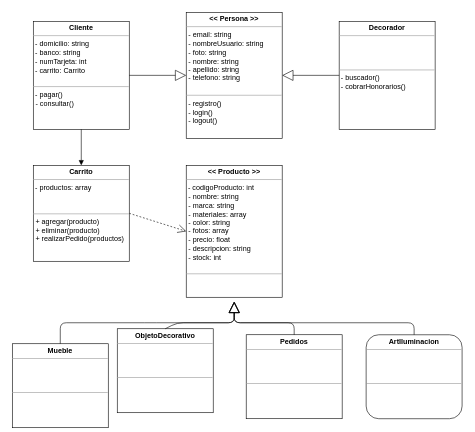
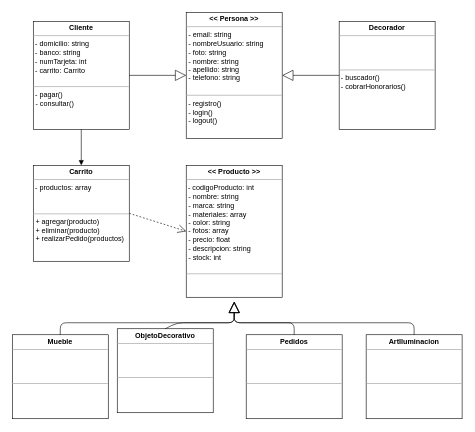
- <mxCell id="10" value="&lt;p style=&quot;margin: 0px ; margin-top: 4px ; text-align: center&quot;&gt;&lt;b&gt;ArtIluminacion&lt;/b&gt;&lt;/p&gt;&lt;hr size=&quot;1&quot;&gt;&lt;p style=&quot;margin: 0px ; margin-left: 4px&quot;&gt;&lt;br&gt;&lt;/p&gt;&lt;p style=&quot;margin: 0px ; margin-left: 4px&quot;&gt;&lt;br&gt;&lt;/p&gt;&lt;p style=&quot;margin: 0px ; margin-left: 4px&quot;&gt;&lt;br&gt;&lt;/p&gt;&lt;hr size=&quot;1&quot;&gt;" style="verticalAlign=top;align=left;overflow=fill;fontSize=12;fontFamily=Helvetica;html=1;rounded=1;" parent="1" vertex="1"><mxGeometry x="610" y="557.5" width="160" height="140" as="geometry" /></mxCell>
+ <mxCell id="10" value="&lt;p style=&quot;margin: 0px ; margin-top: 4px ; text-align: center&quot;&gt;&lt;b&gt;ArtIluminacion&lt;/b&gt;&lt;/p&gt;&lt;hr size=&quot;1&quot;&gt;&lt;p style=&quot;margin: 0px ; margin-left: 4px&quot;&gt;&lt;br&gt;&lt;/p&gt;&lt;p style=&quot;margin: 0px ; margin-left: 4px&quot;&gt;&lt;br&gt;&lt;/p&gt;&lt;p style=&quot;margin: 0px ; margin-left: 4px&quot;&gt;&lt;br&gt;&lt;/p&gt;&lt;hr size=&quot;1&quot;&gt;" style="verticalAlign=top;align=left;overflow=fill;fontSize=12;fontFamily=Helvetica;html=1;" parent="1" vertex="1"><mxGeometry x="610" y="557.5" width="160" height="140" as="geometry" /></mxCell>
- <mxCell id="8" value="&lt;p style=&quot;margin: 0px ; margin-top: 4px ; text-align: center&quot;&gt;&lt;b&gt;Mueble&lt;/b&gt;&lt;/p&gt;&lt;hr size=&quot;1&quot;&gt;&lt;p style=&quot;margin: 0px ; margin-left: 4px&quot;&gt;&lt;br&gt;&lt;/p&gt;&lt;p style=&quot;margin: 0px ; margin-left: 4px&quot;&gt;&lt;br&gt;&lt;/p&gt;&lt;p style=&quot;margin: 0px ; margin-left: 4px&quot;&gt;&lt;br&gt;&lt;/p&gt;&lt;hr size=&quot;1&quot;&gt;&lt;p style=&quot;margin: 0px ; margin-left: 4px&quot;&gt;&lt;br&gt;&lt;/p&gt;" style="verticalAlign=top;align=left;overflow=fill;fontSize=12;fontFamily=Helvetica;html=1;" parent="1" vertex="1"><mxGeometry x="20" y="572.5" width="160" height="140" as="geometry" /></mxCell>
+ <mxCell id="8" value="&lt;p style=&quot;margin: 0px ; margin-top: 4px ; text-align: center&quot;&gt;&lt;b&gt;Mueble&lt;/b&gt;&lt;/p&gt;&lt;hr size=&quot;1&quot;&gt;&lt;p style=&quot;margin: 0px ; margin-left: 4px&quot;&gt;&lt;br&gt;&lt;/p&gt;&lt;p style=&quot;margin: 0px ; margin-left: 4px&quot;&gt;&lt;br&gt;&lt;/p&gt;&lt;p style=&quot;margin: 0px ; margin-left: 4px&quot;&gt;&lt;br&gt;&lt;/p&gt;&lt;hr size=&quot;1&quot;&gt;&lt;p style=&quot;margin: 0px ; margin-left: 4px&quot;&gt;&lt;br&gt;&lt;/p&gt;" style="verticalAlign=top;align=left;overflow=fill;fontSize=12;fontFamily=Helvetica;html=1;" parent="1" vertex="1"><mxGeometry x="20" y="557.5" width="160" height="140" as="geometry" /></mxCell>
